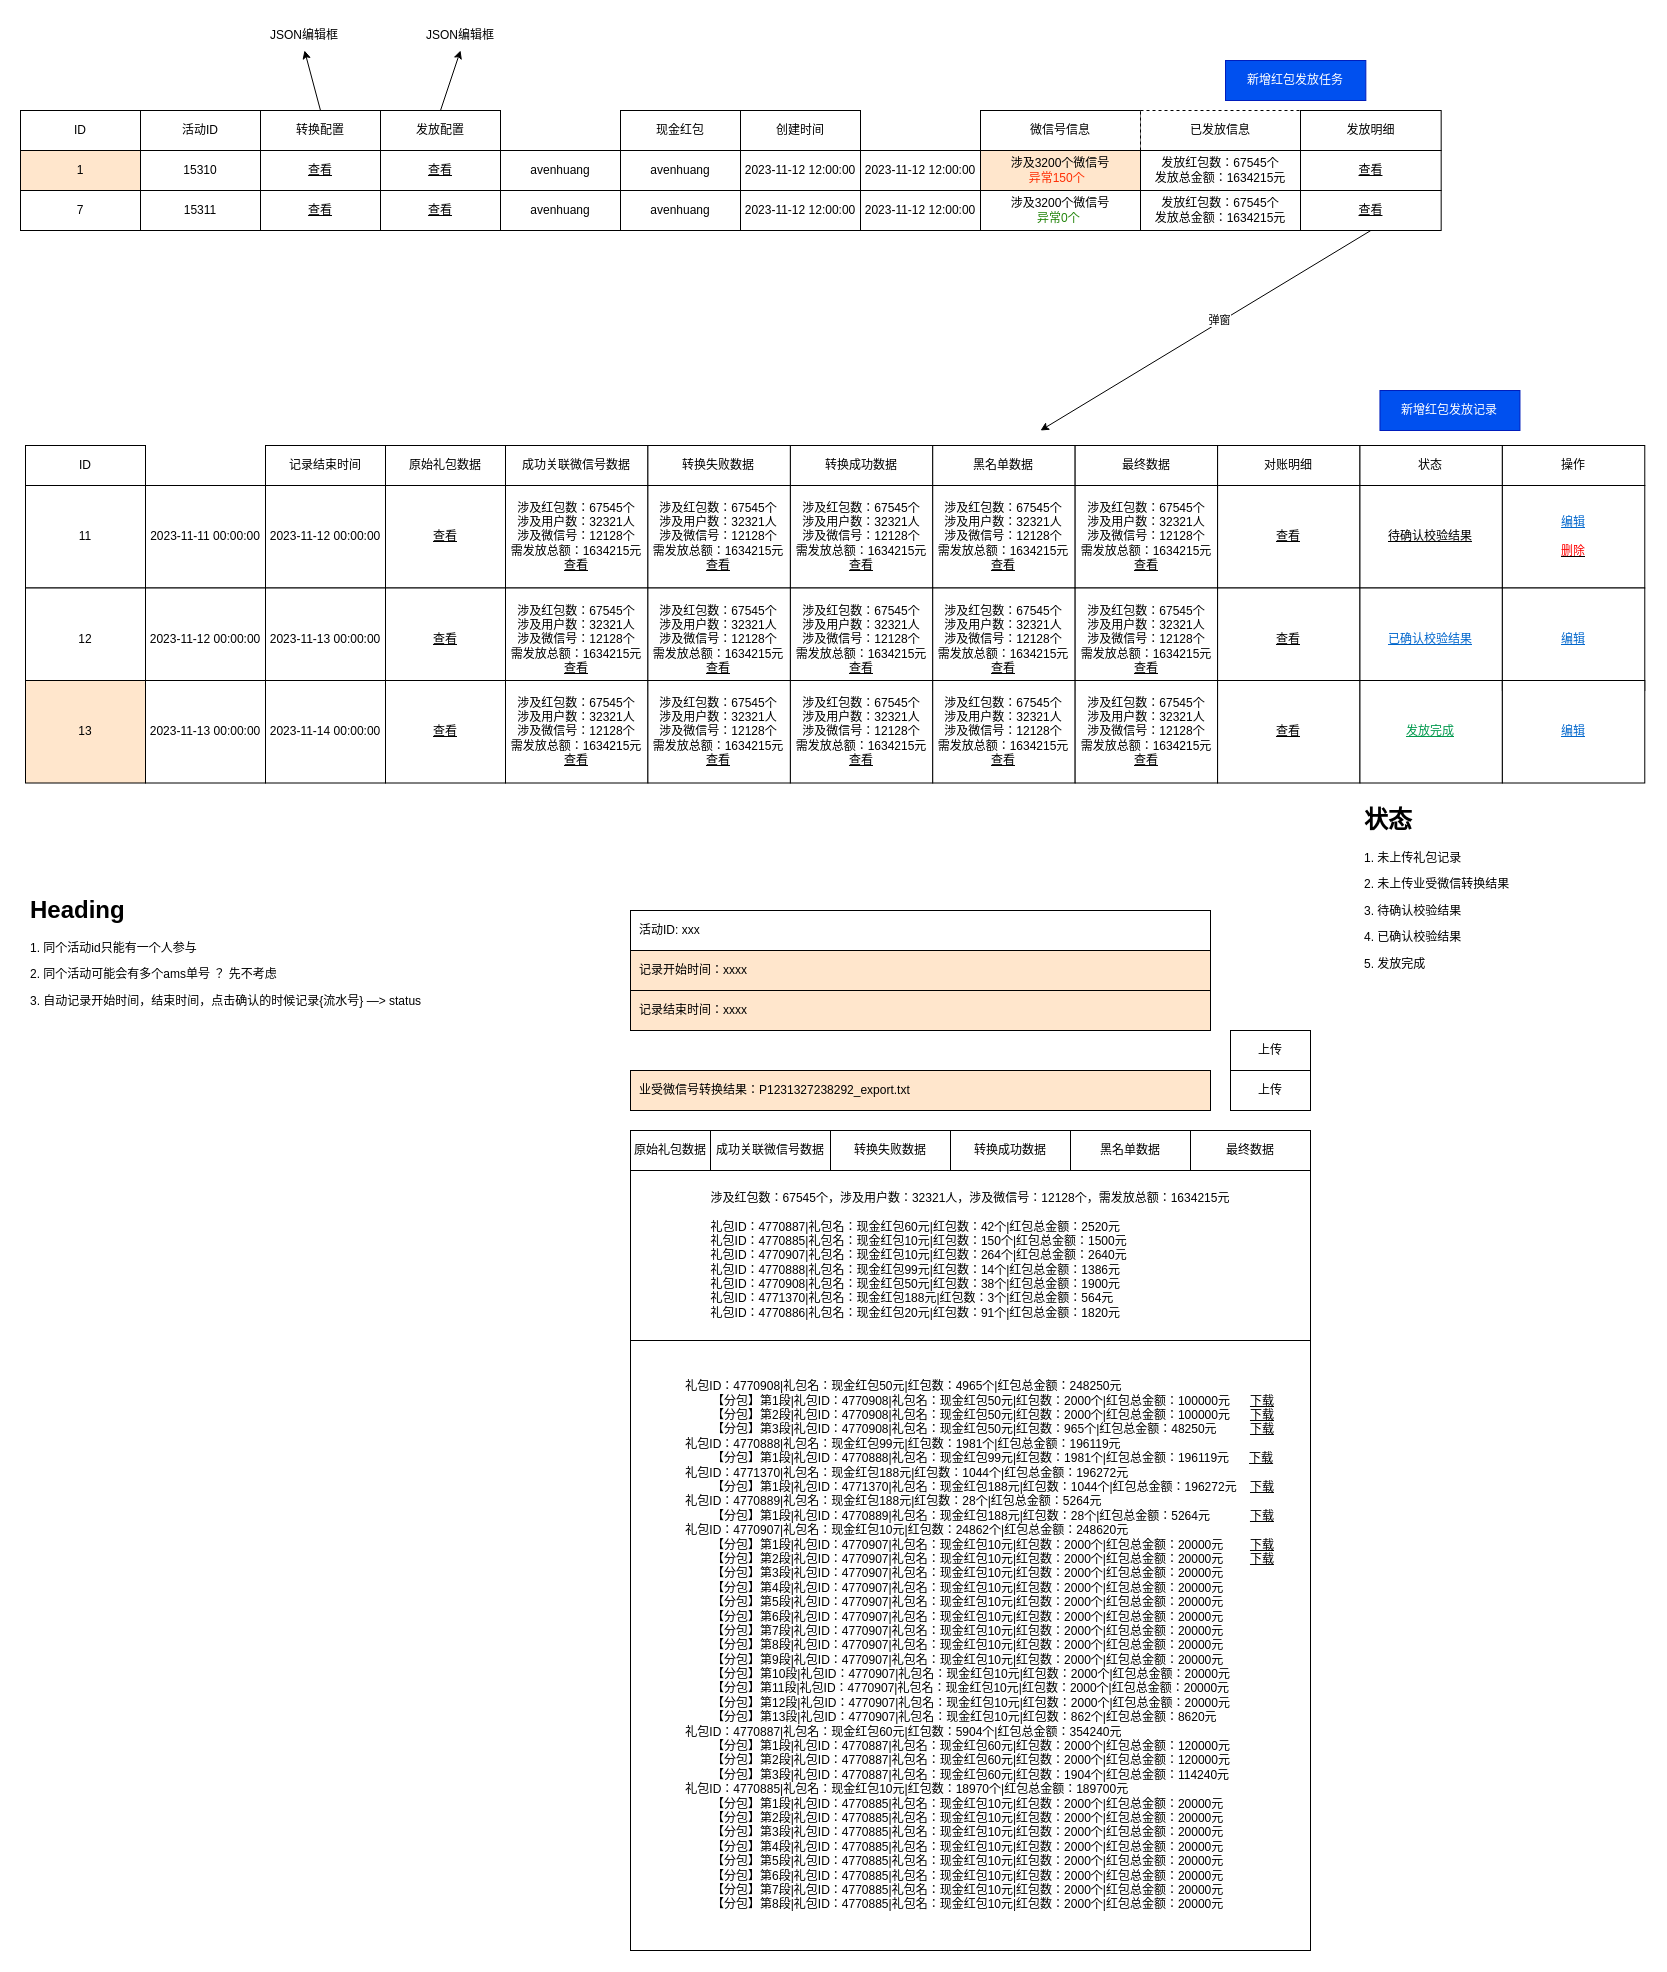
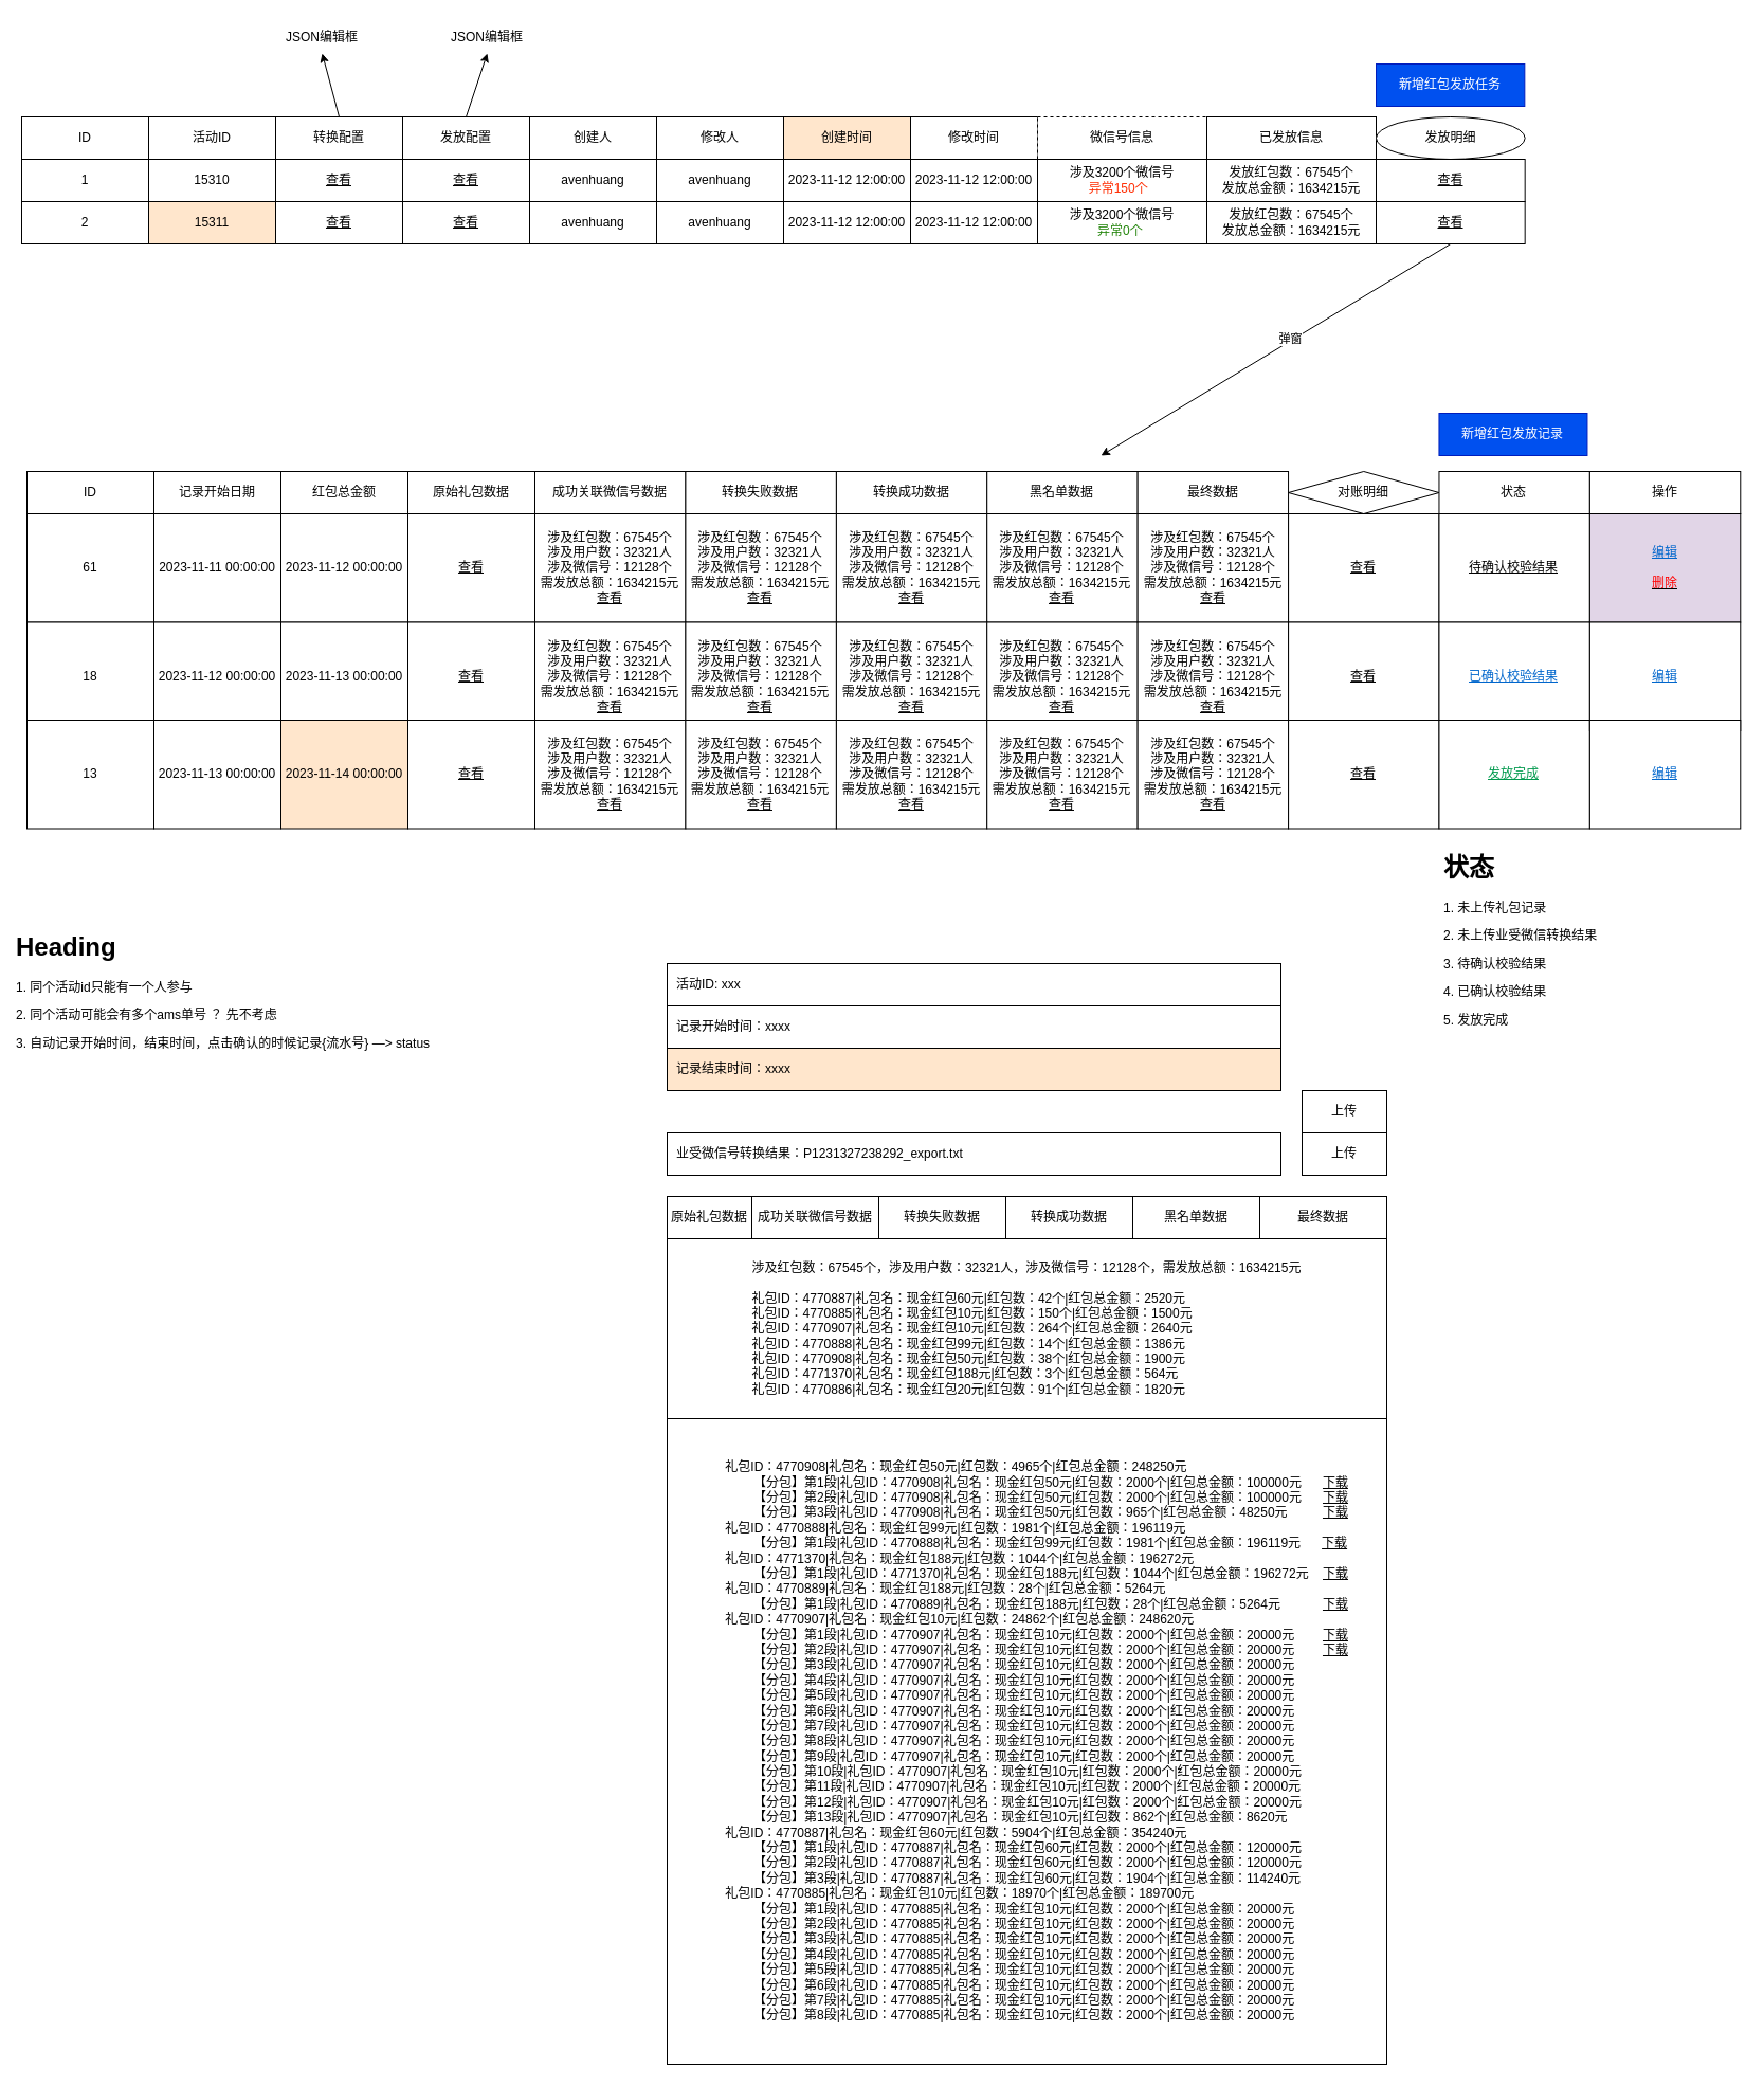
- <mxCell id="95" value="新增红包发放任务" style="rounded=0;whiteSpace=wrap;html=1;fillColor=#0050ef;strokeColor=#001DBC;fontColor=#ffffff;" vertex="1" parent="1"><mxGeometry x="1225" y="60" width="140.33" height="40" as="geometry" /></mxCell>
+ <mxCell id="95" value="新增红包发放任务" style="rounded=0;whiteSpace=wrap;html=1;fillColor=#0050ef;strokeColor=#001DBC;fontColor=#ffffff;" vertex="1" parent="1"><mxGeometry x="1300" y="60" width="140.33" height="40" as="geometry" /></mxCell>
+ <mxCell id="8" value="创建人" style="rounded=0;whiteSpace=wrap;html=1;" vertex="1" parent="1"><mxGeometry x="500" y="110" width="120" height="40" as="geometry" /></mxCell>
- <mxCell id="9" value="现金红包" style="rounded=0;whiteSpace=wrap;html=1;" vertex="1" parent="1"><mxGeometry x="620" y="110" width="120" height="40" as="geometry" /></mxCell>
+ <mxCell id="9" value="修改人" style="rounded=0;whiteSpace=wrap;html=1;" vertex="1" parent="1"><mxGeometry x="620" y="110" width="120" height="40" as="geometry" /></mxCell>
- <mxCell id="6" value="创建时间" style="rounded=0;whiteSpace=wrap;html=1;" vertex="1" parent="1"><mxGeometry x="740" y="110" width="120" height="40" as="geometry" /></mxCell>
+ <mxCell id="6" value="创建时间" style="rounded=0;whiteSpace=wrap;html=1;fillColor=#ffe6cc;" vertex="1" parent="1"><mxGeometry x="740" y="110" width="120" height="40" as="geometry" /></mxCell>
+ <mxCell id="7" value="修改时间" style="rounded=0;whiteSpace=wrap;html=1;" vertex="1" parent="1"><mxGeometry x="860" y="110" width="120" height="40" as="geometry" /></mxCell>
- <mxCell id="97" value="微信号信息" style="rounded=0;whiteSpace=wrap;html=1;" vertex="1" parent="96"><mxGeometry width="160" height="40" as="geometry" /></mxCell>
+ <mxCell id="97" value="微信号信息" style="rounded=0;whiteSpace=wrap;html=1;dashed=1;" vertex="1" parent="96"><mxGeometry width="160" height="40" as="geometry" /></mxCell>
- <mxCell id="101" value="已发放信息" style="rounded=0;whiteSpace=wrap;html=1;dashed=1;" vertex="1" parent="100"><mxGeometry width="160" height="40" as="geometry" /></mxCell>
+ <mxCell id="101" value="已发放信息" style="rounded=0;whiteSpace=wrap;html=1;" vertex="1" parent="100"><mxGeometry width="160" height="40" as="geometry" /></mxCell>
- <mxCell id="105" value="发放明细" style="rounded=0;whiteSpace=wrap;html=1;" vertex="1" parent="104"><mxGeometry width="140.67" height="40" as="geometry" /></mxCell>
+ <mxCell id="105" value="发放明细" style="ellipse;whiteSpace=wrap;html=1;" vertex="1" parent="104"><mxGeometry width="140.67" height="40" as="geometry" /></mxCell>
- <mxCell id="10" value="1" style="rounded=0;whiteSpace=wrap;html=1;fillColor=#ffe6cc;" vertex="1" parent="1"><mxGeometry x="20" y="150" width="120" height="40" as="geometry" /></mxCell>
+ <mxCell id="10" value="1" style="rounded=0;whiteSpace=wrap;html=1;" vertex="1" parent="1"><mxGeometry x="20" y="150" width="120" height="40" as="geometry" /></mxCell>
- <mxCell id="98" value="涉及3200个微信号&lt;br&gt;&lt;font color=&quot;#ff2f05&quot;&gt;异常150个&lt;/font&gt;&amp;nbsp;&amp;nbsp;" style="rounded=0;whiteSpace=wrap;html=1;fillColor=#ffe6cc;" vertex="1" parent="96"><mxGeometry y="40" width="160" height="40" as="geometry" /></mxCell>
+ <mxCell id="98" value="涉及3200个微信号&lt;br&gt;&lt;font color=&quot;#ff2f05&quot;&gt;异常150个&lt;/font&gt;&amp;nbsp;&amp;nbsp;" style="rounded=0;whiteSpace=wrap;html=1;" vertex="1" parent="96"><mxGeometry y="40" width="160" height="40" as="geometry" /></mxCell>
- <mxCell id="18" value="7" style="rounded=0;whiteSpace=wrap;html=1;" vertex="1" parent="1"><mxGeometry x="20" y="190" width="120" height="40" as="geometry" /></mxCell>
+ <mxCell id="18" value="2" style="rounded=0;whiteSpace=wrap;html=1;" vertex="1" parent="1"><mxGeometry x="20" y="190" width="120" height="40" as="geometry" /></mxCell>
- <mxCell id="19" value="15311" style="rounded=0;whiteSpace=wrap;html=1;" vertex="1" parent="1"><mxGeometry x="140" y="190" width="120" height="40" as="geometry" /></mxCell>
+ <mxCell id="19" value="15311" style="rounded=0;whiteSpace=wrap;html=1;fillColor=#ffe6cc;" vertex="1" parent="1"><mxGeometry x="140" y="190" width="120" height="40" as="geometry" /></mxCell>
- <mxCell id="75" value="新增红包发放记录" style="rounded=0;whiteSpace=wrap;html=1;fillColor=#0050ef;strokeColor=#001DBC;fontColor=#ffffff;" vertex="1" parent="1"><mxGeometry x="1379.46" y="390" width="140" height="40" as="geometry" /></mxCell>
+ <mxCell id="75" value="新增红包发放记录" style="rounded=0;whiteSpace=wrap;html=1;fillColor=#0050ef;strokeColor=#001DBC;fontColor=#ffffff;" vertex="1" parent="1"><mxGeometry x="1359.46" y="390" width="140" height="40" as="geometry" /></mxCell>
+ <mxCell id="27" value="记录开始日期" style="rounded=0;whiteSpace=wrap;html=1;" vertex="1" parent="1"><mxGeometry x="145" y="445" width="120" height="40" as="geometry" /></mxCell>
- <mxCell id="28" value="记录结束时间" style="rounded=0;whiteSpace=wrap;html=1;" vertex="1" parent="1"><mxGeometry x="265" y="445" width="120" height="40" as="geometry" /></mxCell>
+ <mxCell id="28" value="红包总金额" style="rounded=0;whiteSpace=wrap;html=1;" vertex="1" parent="1"><mxGeometry x="265" y="445" width="120" height="40" as="geometry" /></mxCell>
- <mxCell id="47" value="对账明细" style="rounded=0;whiteSpace=wrap;html=1;container=0;" vertex="1" parent="42"><mxGeometry x="712.05" width="142.41" height="40" as="geometry" /></mxCell>
+ <mxCell id="47" value="对账明细" style="rhombus;whiteSpace=wrap;html=1;container=0;" vertex="1" parent="42"><mxGeometry x="712.05" width="142.41" height="40" as="geometry" /></mxCell>
- <mxCell id="34" value="11" style="rounded=0;whiteSpace=wrap;html=1;" vertex="1" parent="1"><mxGeometry x="25" y="485" width="120" height="102.5" as="geometry" /></mxCell>
+ <mxCell id="34" value="61" style="rounded=0;whiteSpace=wrap;html=1;" vertex="1" parent="1"><mxGeometry x="25" y="485" width="120" height="102.5" as="geometry" /></mxCell>
- <mxCell id="77" value="&lt;u style=&quot;color: rgb(0, 102, 204);&quot;&gt;编辑&lt;br&gt;&lt;/u&gt;&lt;br&gt;&lt;u style=&quot;&quot;&gt;&lt;font color=&quot;#ff0000&quot;&gt;删除&lt;/font&gt;&lt;/u&gt;" style="rounded=0;whiteSpace=wrap;html=1;container=0;" vertex="1" parent="1"><mxGeometry x="1501.87" y="485" width="142.41" height="102.5" as="geometry" /></mxCell>
+ <mxCell id="77" value="&lt;u style=&quot;color: rgb(0, 102, 204);&quot;&gt;编辑&lt;br&gt;&lt;/u&gt;&lt;br&gt;&lt;u style=&quot;&quot;&gt;&lt;font color=&quot;#ff0000&quot;&gt;删除&lt;/font&gt;&lt;/u&gt;" style="rounded=0;whiteSpace=wrap;html=1;container=0;fillColor=#e1d5e7;" vertex="1" parent="1"><mxGeometry x="1501.87" y="485" width="142.41" height="102.5" as="geometry" /></mxCell>
- <mxCell id="38" value="12" style="rounded=0;whiteSpace=wrap;html=1;" vertex="1" parent="1"><mxGeometry x="25" y="587.5" width="120" height="102.5" as="geometry" /></mxCell>
+ <mxCell id="38" value="18" style="rounded=0;whiteSpace=wrap;html=1;" vertex="1" parent="1"><mxGeometry x="25" y="587.5" width="120" height="102.5" as="geometry" /></mxCell>
- <mxCell id="64" value="13" style="rounded=0;whiteSpace=wrap;html=1;fillColor=#ffe6cc;" vertex="1" parent="1"><mxGeometry x="25" y="680" width="120" height="102.5" as="geometry" /></mxCell>
+ <mxCell id="64" value="13" style="rounded=0;whiteSpace=wrap;html=1;" vertex="1" parent="1"><mxGeometry x="25" y="680" width="120" height="102.5" as="geometry" /></mxCell>
- <mxCell id="66" value="2023-11-14 00:00:00" style="rounded=0;whiteSpace=wrap;html=1;" vertex="1" parent="1"><mxGeometry x="265" y="680" width="120" height="102.5" as="geometry" /></mxCell>
+ <mxCell id="66" value="2023-11-14 00:00:00" style="rounded=0;whiteSpace=wrap;html=1;fillColor=#ffe6cc;" vertex="1" parent="1"><mxGeometry x="265" y="680" width="120" height="102.5" as="geometry" /></mxCell>
- <mxCell id="30" value="&lt;h1&gt;Heading&lt;/h1&gt;&lt;p&gt;1. 同个活动id只能有一个人参与&lt;/p&gt;&lt;p&gt;2. 同个活动可能会有多个ams单号 ？ 先不考虑&lt;/p&gt;&lt;p&gt;3. 自动记录开始时间，结束时间，点击确认的时候记录{流水号} —&amp;gt; status&lt;/p&gt;" style="text;html=1;strokeColor=none;fillColor=none;spacing=5;spacingTop=-20;whiteSpace=wrap;overflow=hidden;rounded=0;" vertex="1" parent="1"><mxGeometry x="25" y="890" width="540" height="120" as="geometry" /></mxCell>
+ <mxCell id="30" value="&lt;h1&gt;Heading&lt;/h1&gt;&lt;p&gt;1. 同个活动id只能有一个人参与&lt;/p&gt;&lt;p&gt;2. 同个活动可能会有多个ams单号 ？ 先不考虑&lt;/p&gt;&lt;p&gt;3. 自动记录开始时间，结束时间，点击确认的时候记录{流水号} —&amp;gt; status&lt;/p&gt;" style="text;html=1;strokeColor=none;fillColor=none;spacing=5;spacingTop=-20;whiteSpace=wrap;overflow=hidden;rounded=0;" vertex="1" parent="1"><mxGeometry x="10" y="875" width="540" height="120" as="geometry" /></mxCell>
- <mxCell id="93" value="记录开始时间：xxxx" style="rounded=0;whiteSpace=wrap;html=1;align=left;spacingLeft=7;fillColor=#ffe6cc;" vertex="1" parent="90"><mxGeometry y="40" width="580" height="40" as="geometry" /></mxCell>
+ <mxCell id="93" value="记录开始时间：xxxx" style="rounded=0;whiteSpace=wrap;html=1;align=left;spacingLeft=7;" vertex="1" parent="90"><mxGeometry y="40" width="580" height="40" as="geometry" /></mxCell>
- <mxCell id="91" value="业受微信号转换结果：P1231327238292_export.txt" style="rounded=0;whiteSpace=wrap;html=1;align=left;spacingLeft=7;fillColor=#ffe6cc;" vertex="1" parent="90"><mxGeometry y="160" width="580" height="40" as="geometry" /></mxCell>
+ <mxCell id="91" value="业受微信号转换结果：P1231327238292_export.txt" style="rounded=0;whiteSpace=wrap;html=1;align=left;spacingLeft=7;" vertex="1" parent="90"><mxGeometry y="160" width="580" height="40" as="geometry" /></mxCell>
